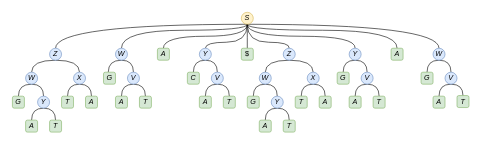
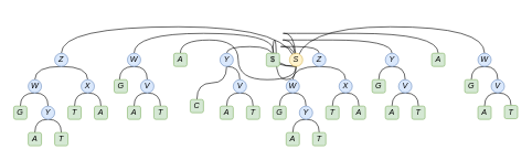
- <mxCell id="11" value="&lt;i&gt;S&lt;/i&gt;" style="ellipse;whiteSpace=wrap;html=1;aspect=fixed;fillColor=#fff2cc;strokeColor=#d6b656;" vertex="1" parent="1"><mxGeometry x="402" y="20" width="20" height="20" as="geometry" /></mxCell>
+ <mxCell id="11" value="&lt;i&gt;S&lt;/i&gt;" style="ellipse;whiteSpace=wrap;html=1;aspect=fixed;fillColor=#fff2cc;strokeColor=#d6b656;" vertex="1" parent="1"><mxGeometry x="437" y="80" width="20" height="20" as="geometry" /></mxCell>
- <mxCell id="53" value="&lt;i&gt;C&lt;/i&gt;" style="rounded=1;whiteSpace=wrap;html=1;fillColor=#d5e8d4;strokeColor=#82b366;" vertex="1" parent="1"><mxGeometry x="312" y="120" width="20" height="20" as="geometry" /></mxCell>
+ <mxCell id="53" value="&lt;i&gt;C&lt;/i&gt;" style="rounded=1;whiteSpace=wrap;html=1;fillColor=#d5e8d4;strokeColor=#82b366;" vertex="1" parent="1"><mxGeometry x="287" y="150" width="20" height="20" as="geometry" /></mxCell>
